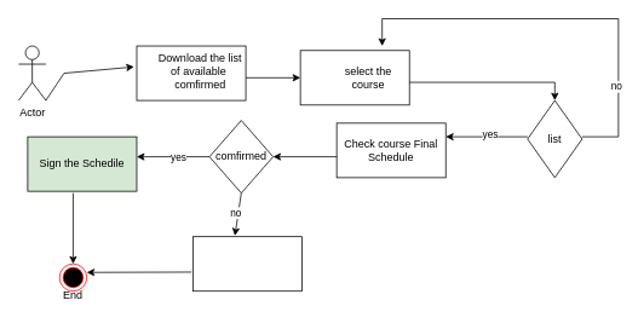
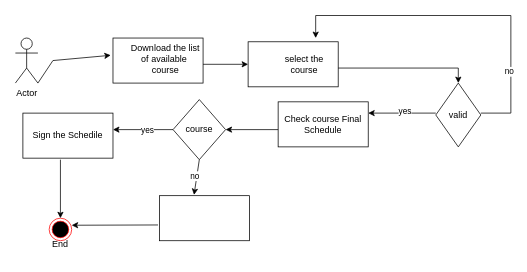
- <mxCell id="4" value="Download the list of available&amp;nbsp; comfirmed" style="text;html=1;align=center;verticalAlign=middle;whiteSpace=wrap;rounded=0;" vertex="1" parent="1"><mxGeometry x="170" y="55" width="100" height="45" as="geometry" /></mxCell>
+ <mxCell id="4" value="Download the list of available&amp;nbsp; course" style="text;html=1;align=center;verticalAlign=middle;whiteSpace=wrap;rounded=0;" vertex="1" parent="1"><mxGeometry x="170" y="55" width="100" height="45" as="geometry" /></mxCell>
- <mxCell id="11" value="list" style="text;html=1;align=center;verticalAlign=middle;whiteSpace=wrap;rounded=0;" vertex="1" parent="1"><mxGeometry x="580" y="137.5" width="60" height="30" as="geometry" /></mxCell>
+ <mxCell id="11" value="valid" style="text;html=1;align=center;verticalAlign=middle;whiteSpace=wrap;rounded=0;" vertex="1" parent="1"><mxGeometry x="580" y="137.5" width="60" height="30" as="geometry" /></mxCell>
- <mxCell id="19" value="comfirmed" style="rhombus;whiteSpace=wrap;html=1;" vertex="1" parent="1"><mxGeometry x="230" y="132" width="70" height="80" as="geometry" /></mxCell>
+ <mxCell id="19" value="course" style="rhombus;whiteSpace=wrap;html=1;" vertex="1" parent="1"><mxGeometry x="230" y="132" width="70" height="80" as="geometry" /></mxCell>
- <mxCell id="21" value="Sign the Schedile" style="rounded=0;whiteSpace=wrap;html=1;fillColor=#d5e8d4;" vertex="1" parent="1"><mxGeometry x="30" y="150" width="120" height="60" as="geometry" /></mxCell>
+ <mxCell id="21" value="Sign the Schedile" style="rounded=0;whiteSpace=wrap;html=1;" vertex="1" parent="1"><mxGeometry x="30" y="150" width="120" height="60" as="geometry" /></mxCell>
